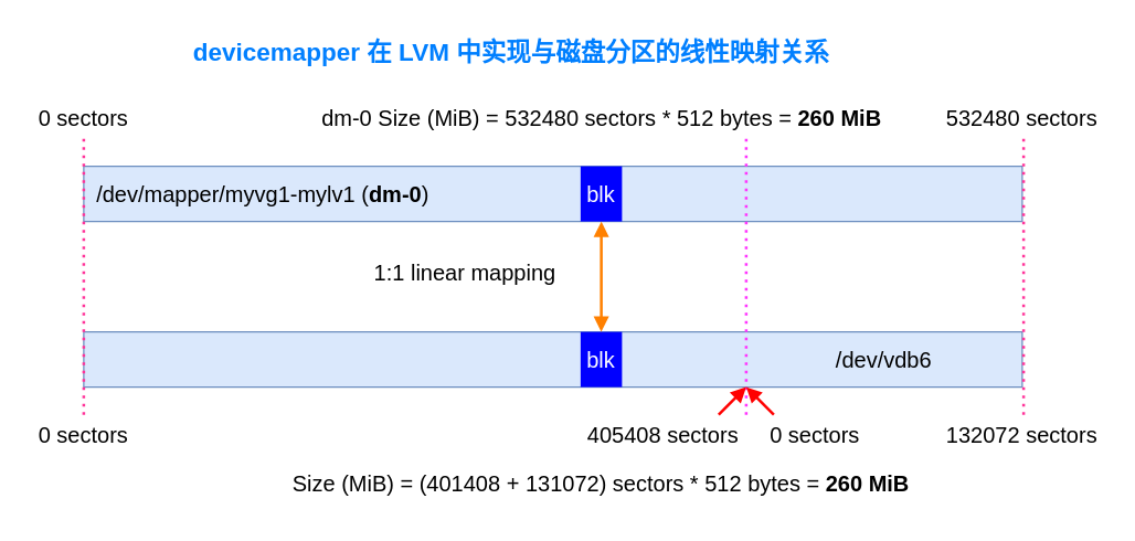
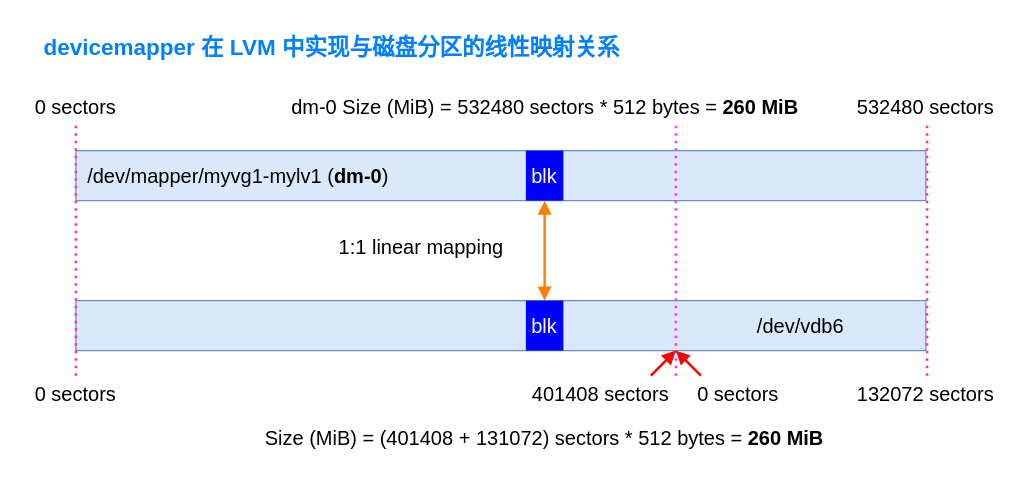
- <mxCell id="25" value="devicemapper 在 LVM 中实现与磁盘分区的线性映射关系" style="text;html=1;strokeColor=none;fillColor=none;align=center;verticalAlign=middle;whiteSpace=wrap;rounded=0;fontFamily=Helvetica;fontSize=18;fontStyle=1;fontColor=#007FFF;" vertex="1" parent="1"><mxGeometry x="125" y="20" width="490" height="36" as="geometry" /></mxCell>
+ <mxCell id="25" value="devicemapper 在 LVM 中实现与磁盘分区的线性映射关系" style="text;html=1;strokeColor=none;fillColor=none;align=center;verticalAlign=middle;whiteSpace=wrap;rounded=0;fontFamily=Helvetica;fontSize=18;fontStyle=1;fontColor=#007FFF;" vertex="1" parent="1"><mxGeometry x="20" y="20" width="490" height="36" as="geometry" /></mxCell>
- <mxCell id="16" value="405408 sectors" style="text;html=1;strokeColor=none;fillColor=none;align=center;verticalAlign=middle;whiteSpace=wrap;rounded=0;fontSize=16;" vertex="1" parent="1"><mxGeometry x="420" y="300" width="120" height="30" as="geometry" /></mxCell>
+ <mxCell id="16" value="401408 sectors" style="text;html=1;strokeColor=none;fillColor=none;align=center;verticalAlign=middle;whiteSpace=wrap;rounded=0;fontSize=16;" vertex="1" parent="1"><mxGeometry x="420" y="300" width="120" height="30" as="geometry" /></mxCell>
